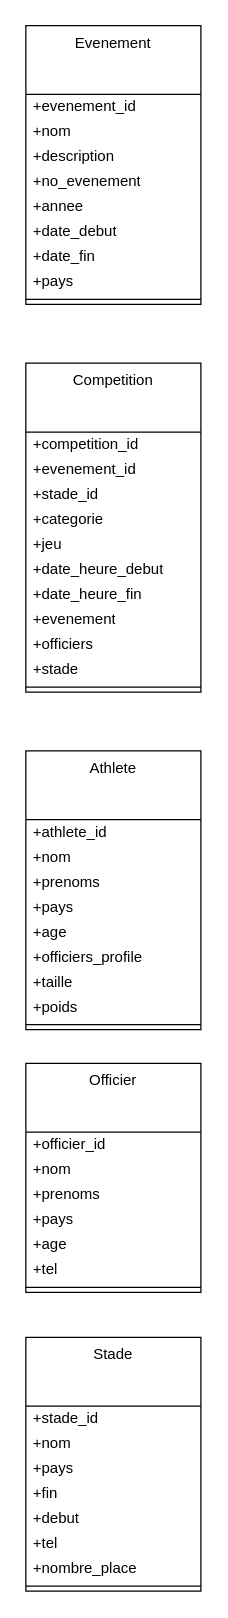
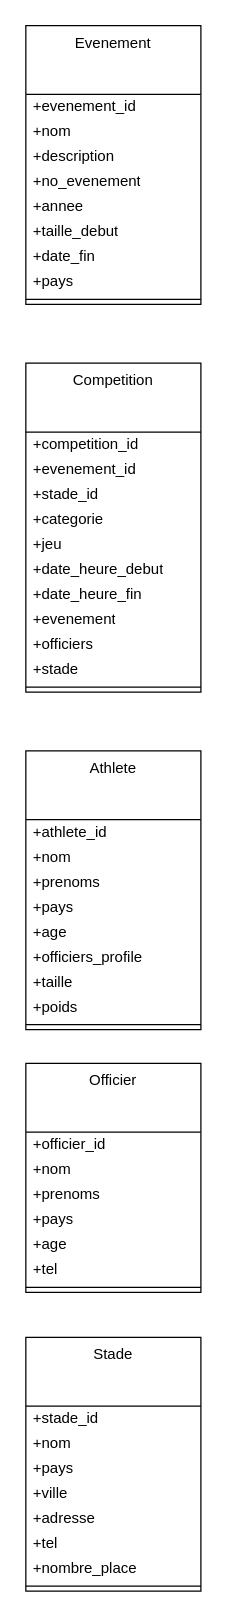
- <mxCell id="8" value="+date_debut" style="text;html=1;strokeColor=none;fillColor=none;align=left;verticalAlign=middle;spacingLeft=4;spacingRight=4;overflow=hidden;rotatable=0;points=[[0,0.5],[1,0.5]];portConstraint=eastwest;whiteSpace=wrap;" parent="2" vertex="1"><mxGeometry y="155" width="140" height="20" as="geometry" /></mxCell>
+ <mxCell id="8" value="+taille_debut" style="text;html=1;strokeColor=none;fillColor=none;align=left;verticalAlign=middle;spacingLeft=4;spacingRight=4;overflow=hidden;rotatable=0;points=[[0,0.5],[1,0.5]];portConstraint=eastwest;whiteSpace=wrap;" parent="2" vertex="1"><mxGeometry y="155" width="140" height="20" as="geometry" /></mxCell>
- <mxCell id="46" value="+fin" style="text;html=1;strokeColor=none;fillColor=none;align=left;verticalAlign=middle;spacingLeft=4;spacingRight=4;overflow=hidden;rotatable=0;points=[[0,0.5],[1,0.5]];portConstraint=eastwest;whiteSpace=wrap;" vertex="1" parent="42"><mxGeometry y="115" width="140" height="20" as="geometry" /></mxCell>
+ <mxCell id="46" value="+ville" style="text;html=1;strokeColor=none;fillColor=none;align=left;verticalAlign=middle;spacingLeft=4;spacingRight=4;overflow=hidden;rotatable=0;points=[[0,0.5],[1,0.5]];portConstraint=eastwest;whiteSpace=wrap;" vertex="1" parent="42"><mxGeometry y="115" width="140" height="20" as="geometry" /></mxCell>
- <mxCell id="47" value="+debut" style="text;html=1;strokeColor=none;fillColor=none;align=left;verticalAlign=middle;spacingLeft=4;spacingRight=4;overflow=hidden;rotatable=0;points=[[0,0.5],[1,0.5]];portConstraint=eastwest;whiteSpace=wrap;" vertex="1" parent="42"><mxGeometry y="135" width="140" height="20" as="geometry" /></mxCell>
+ <mxCell id="47" value="+adresse" style="text;html=1;strokeColor=none;fillColor=none;align=left;verticalAlign=middle;spacingLeft=4;spacingRight=4;overflow=hidden;rotatable=0;points=[[0,0.5],[1,0.5]];portConstraint=eastwest;whiteSpace=wrap;" vertex="1" parent="42"><mxGeometry y="135" width="140" height="20" as="geometry" /></mxCell>
